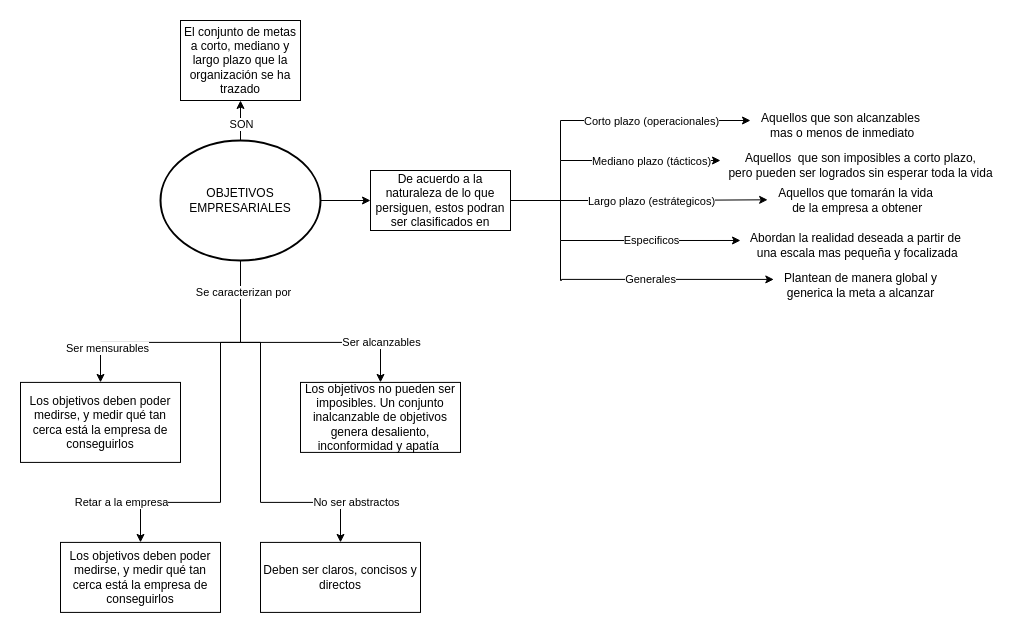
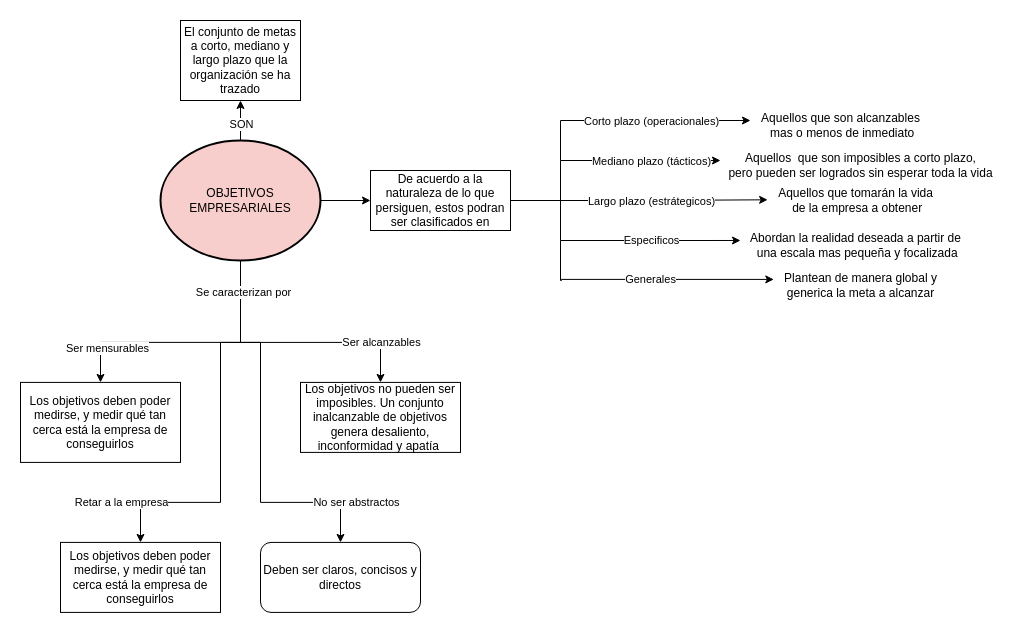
- <mxCell id="8" value="OBJETIVOS EMPRESARIALES" style="ellipse;whiteSpace=wrap;html=1;strokeWidth=2;" vertex="1" parent="1"><mxGeometry x="160" y="140" width="160" height="120" as="geometry" /></mxCell>
+ <mxCell id="8" value="OBJETIVOS EMPRESARIALES" style="ellipse;whiteSpace=wrap;html=1;strokeWidth=2;fillColor=#f8cecc;" vertex="1" parent="1"><mxGeometry x="160" y="140" width="160" height="120" as="geometry" /></mxCell>
- <mxCell id="16" value="Deben ser claros, concisos y directos" style="rounded=0;whiteSpace=wrap;html=1;" vertex="1" parent="1"><mxGeometry x="260" y="541.91" width="160" height="70" as="geometry" /></mxCell>
+ <mxCell id="16" value="Deben ser claros, concisos y directos" style="whiteSpace=wrap;html=1;rounded=1;" vertex="1" parent="1"><mxGeometry x="260" y="541.91" width="160" height="70" as="geometry" /></mxCell>
